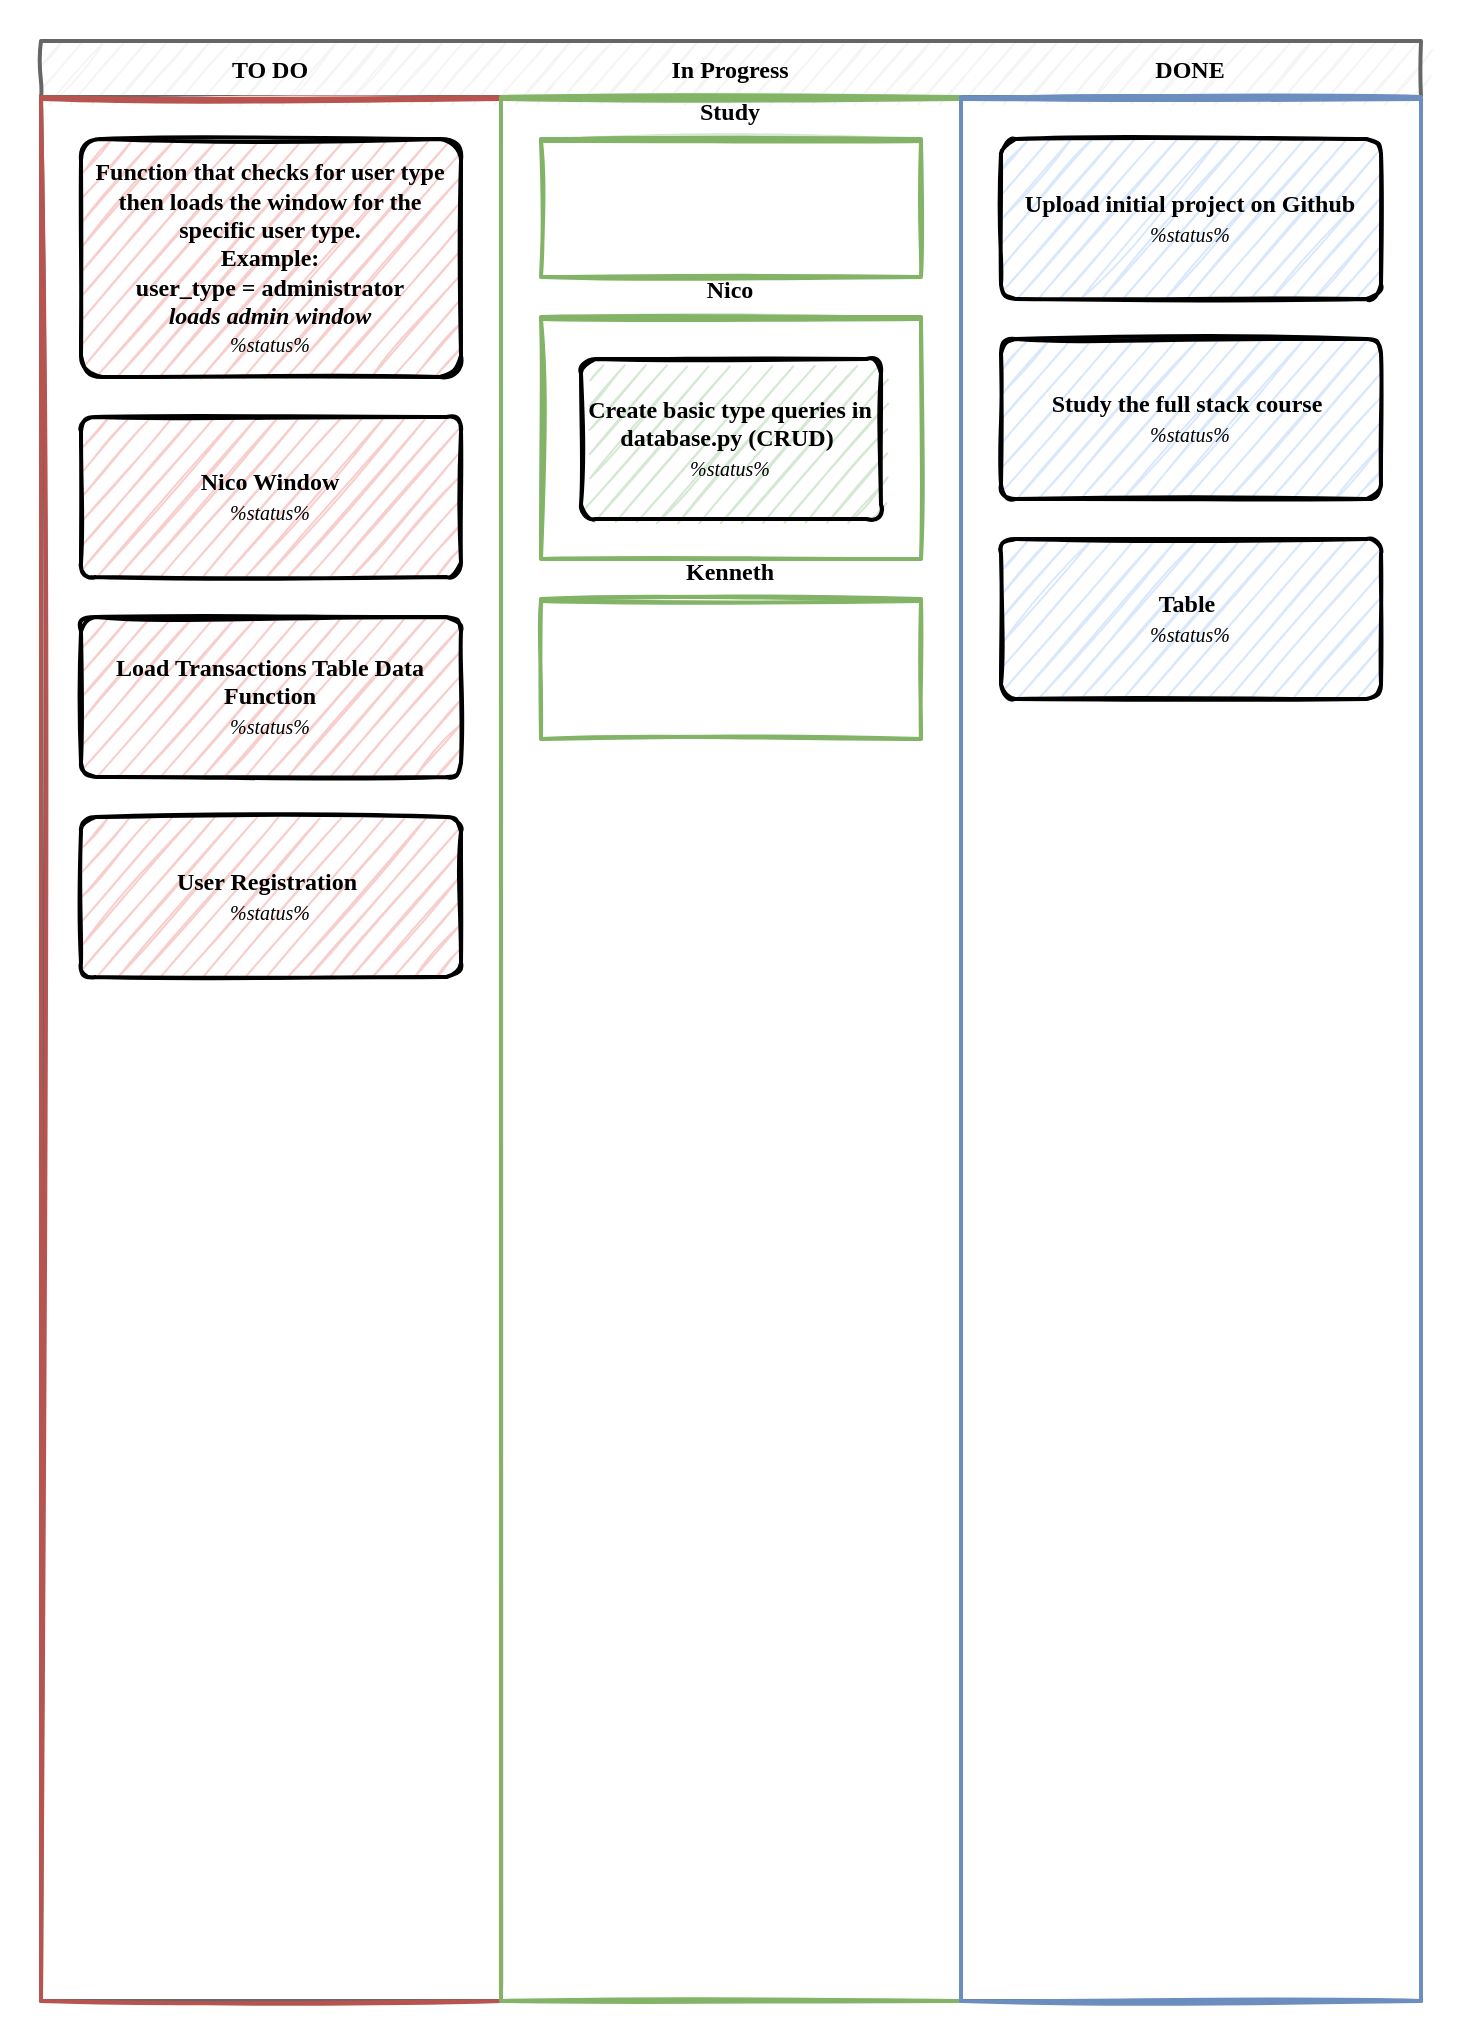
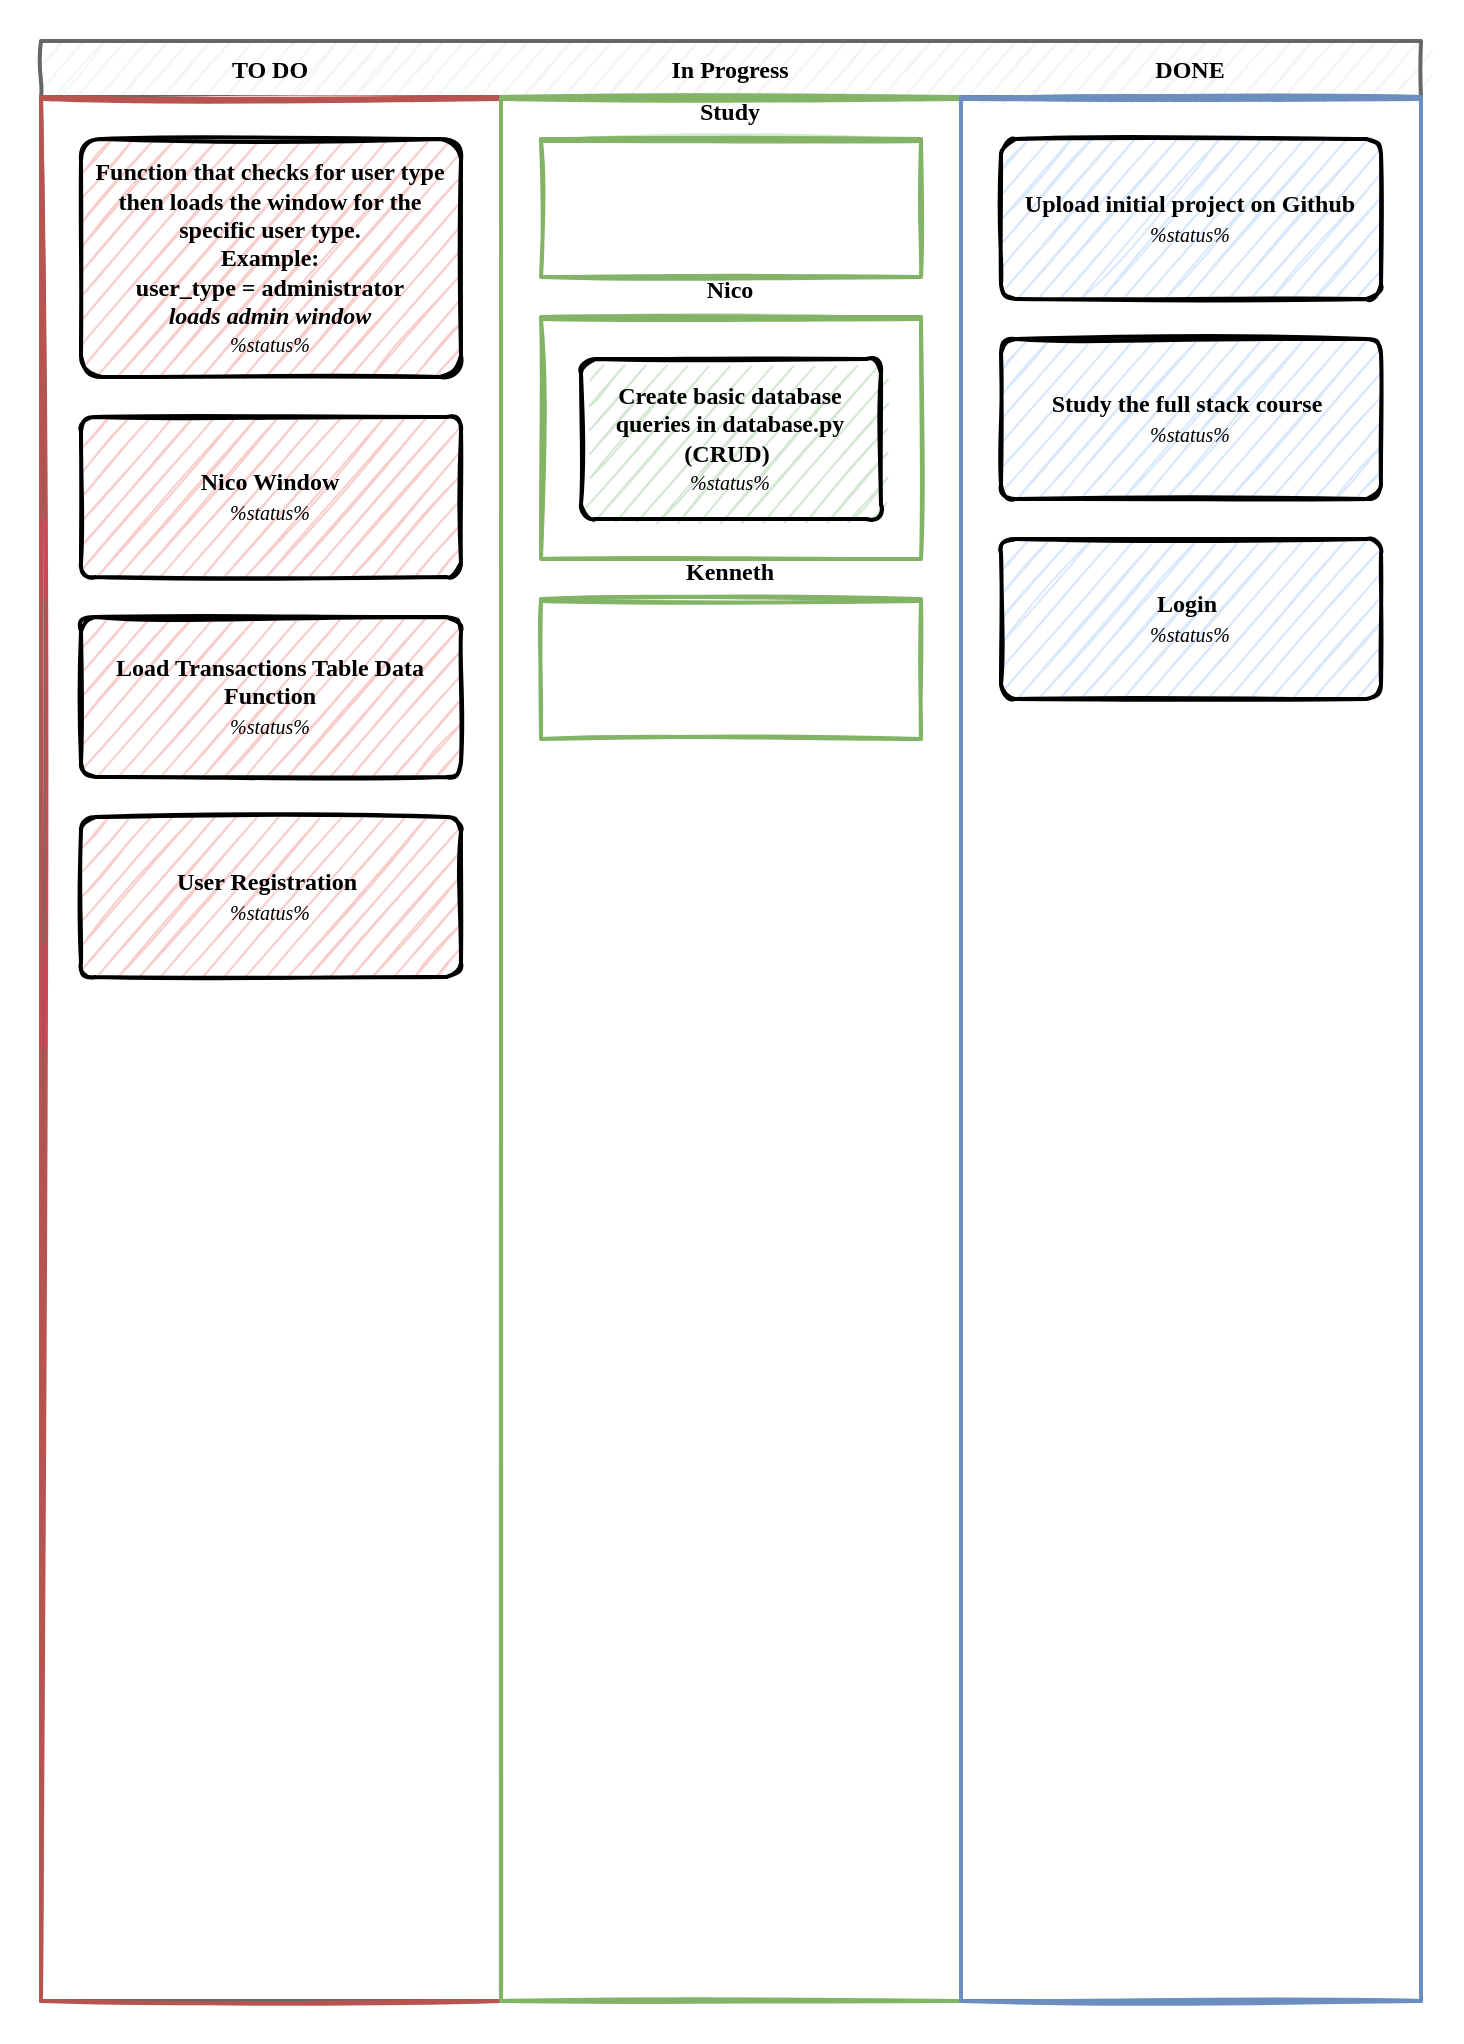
- <mxCell id="11" value="Create basic type queries in database.py (CRUD)&amp;nbsp;&lt;br style=&quot;border-color: var(--border-color);&quot;&gt;&lt;span style=&quot;font-weight: normal&quot;&gt;&lt;i&gt;&lt;font style=&quot;font-size: 10px&quot;&gt;%status%&lt;/font&gt;&lt;/i&gt;&lt;/span&gt;" style="whiteSpace=wrap;html=1;strokeWidth=2;fillColor=swimlane;fontStyle=1;spacingTop=0;rounded=1;arcSize=9;points=[];sketch=1;fontFamily=Permanent Marker;hachureGap=8;fillWeight=1;" vertex="1" parent="10"><mxGeometry x="20" y="21" width="150" height="80" as="geometry" /></mxCell>
+ <mxCell id="11" value="Create basic database queries in database.py (CRUD)&amp;nbsp;&lt;br style=&quot;border-color: var(--border-color);&quot;&gt;&lt;span style=&quot;font-weight: normal&quot;&gt;&lt;i&gt;&lt;font style=&quot;font-size: 10px&quot;&gt;%status%&lt;/font&gt;&lt;/i&gt;&lt;/span&gt;" style="whiteSpace=wrap;html=1;strokeWidth=2;fillColor=swimlane;fontStyle=1;spacingTop=0;rounded=1;arcSize=9;points=[];sketch=1;fontFamily=Permanent Marker;hachureGap=8;fillWeight=1;" vertex="1" parent="10"><mxGeometry x="20" y="21" width="150" height="80" as="geometry" /></mxCell>
- <mxCell id="16" value="Table&amp;nbsp;&lt;br style=&quot;border-color: var(--border-color);&quot;&gt;&lt;span style=&quot;font-weight: normal;&quot;&gt;&lt;i&gt;&lt;font style=&quot;font-size: 10px&quot;&gt;%status%&lt;/font&gt;&lt;/i&gt;&lt;/span&gt;" style="whiteSpace=wrap;html=1;strokeWidth=2;fillColor=swimlane;fontStyle=1;spacingTop=0;rounded=1;arcSize=9;points=[];sketch=1;fontFamily=Permanent Marker;hachureGap=8;fillWeight=1;" parent="13" vertex="1"><mxGeometry x="20" y="221" width="190" height="80" as="geometry" /></mxCell>
+ <mxCell id="16" value="Login&amp;nbsp;&lt;br style=&quot;border-color: var(--border-color);&quot;&gt;&lt;span style=&quot;font-weight: normal;&quot;&gt;&lt;i&gt;&lt;font style=&quot;font-size: 10px&quot;&gt;%status%&lt;/font&gt;&lt;/i&gt;&lt;/span&gt;" style="whiteSpace=wrap;html=1;strokeWidth=2;fillColor=swimlane;fontStyle=1;spacingTop=0;rounded=1;arcSize=9;points=[];sketch=1;fontFamily=Permanent Marker;hachureGap=8;fillWeight=1;" parent="13" vertex="1"><mxGeometry x="20" y="221" width="190" height="80" as="geometry" /></mxCell>
